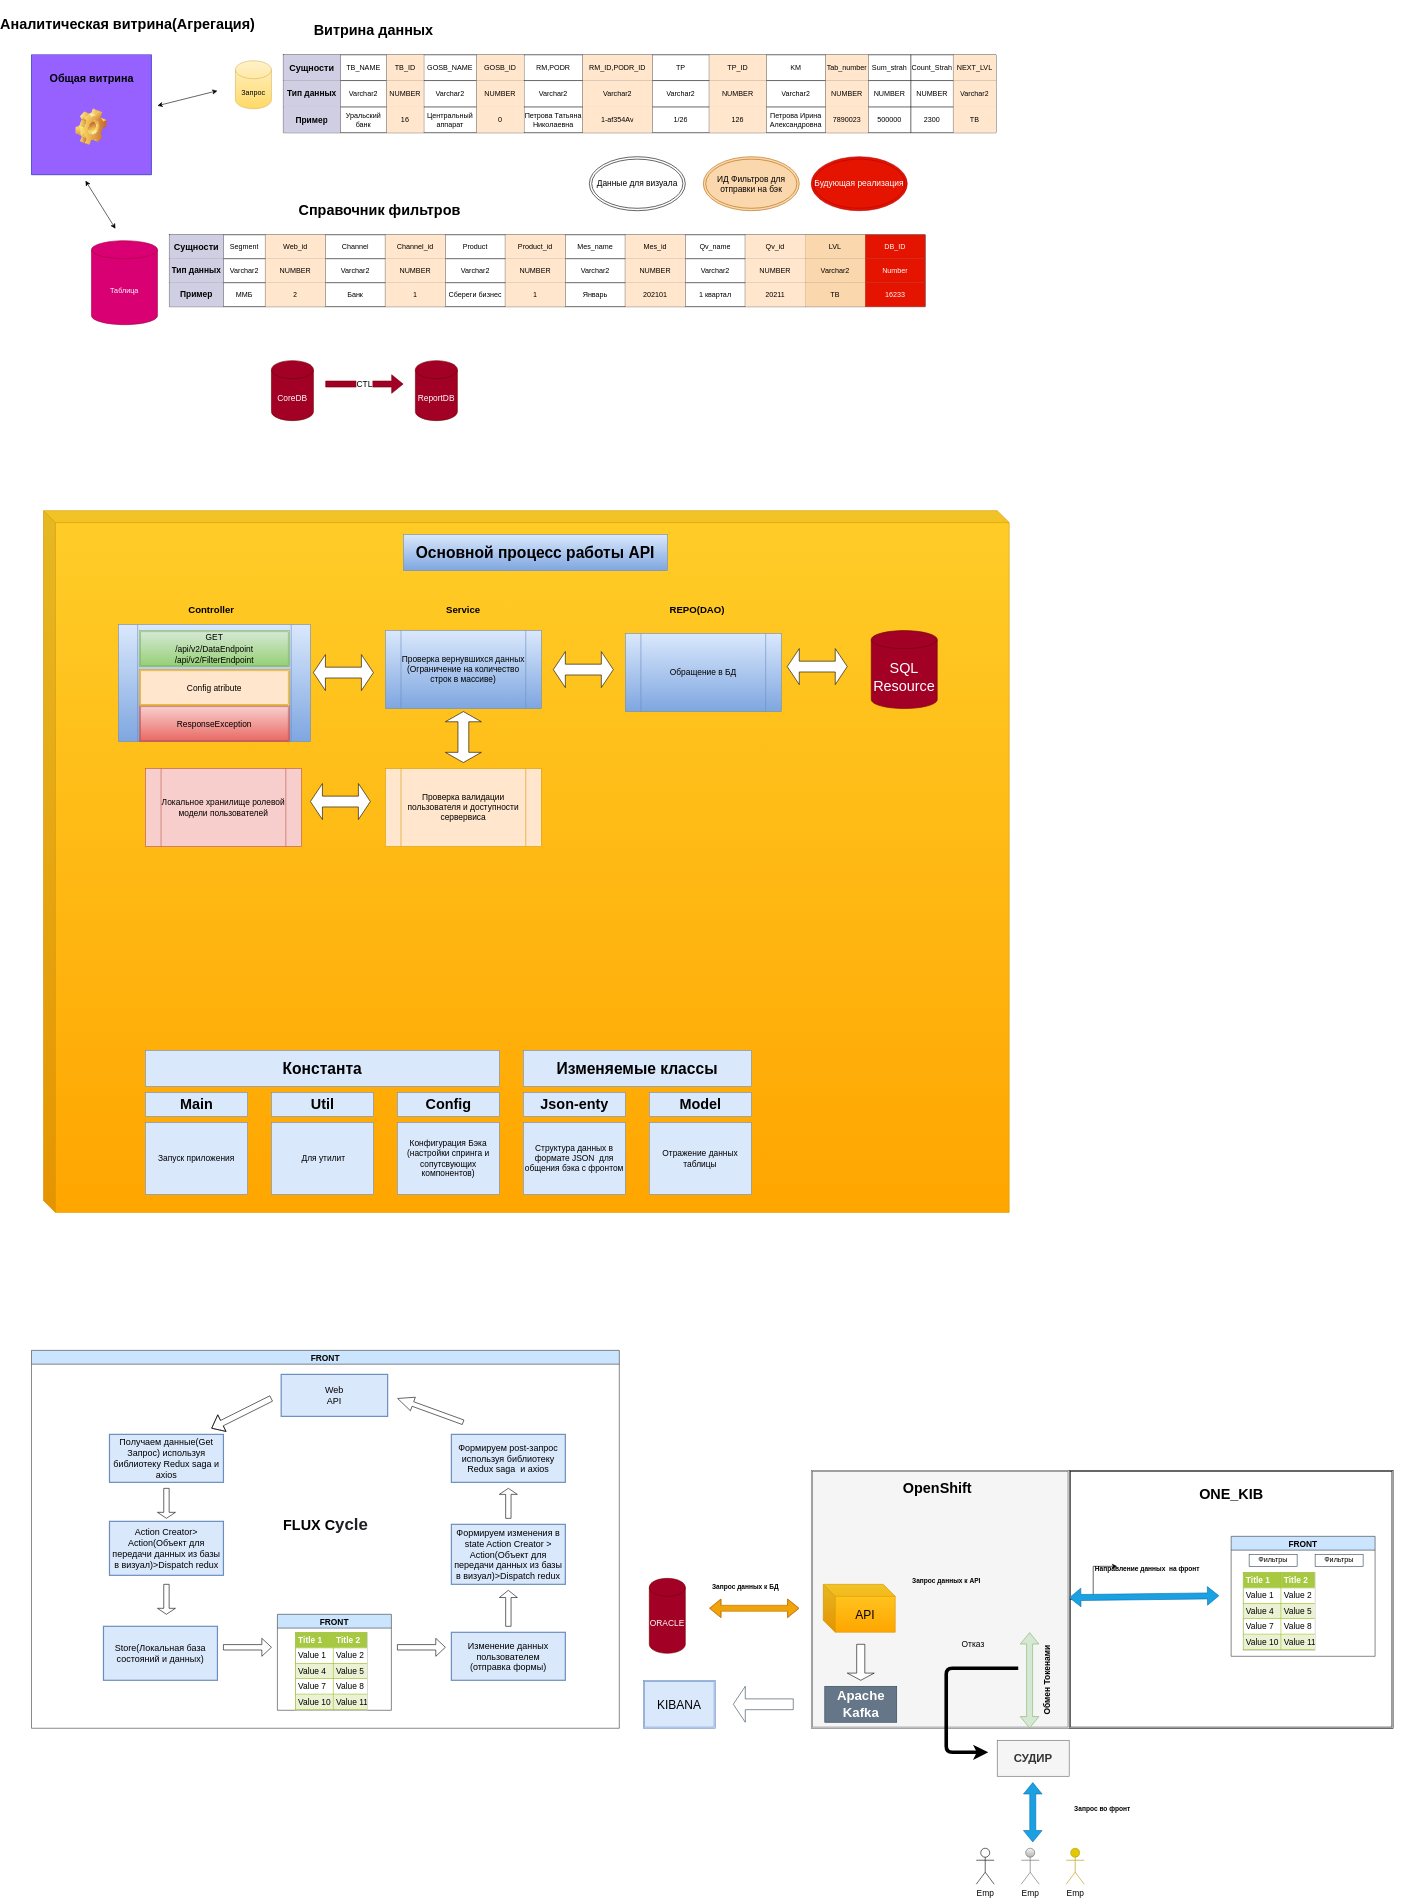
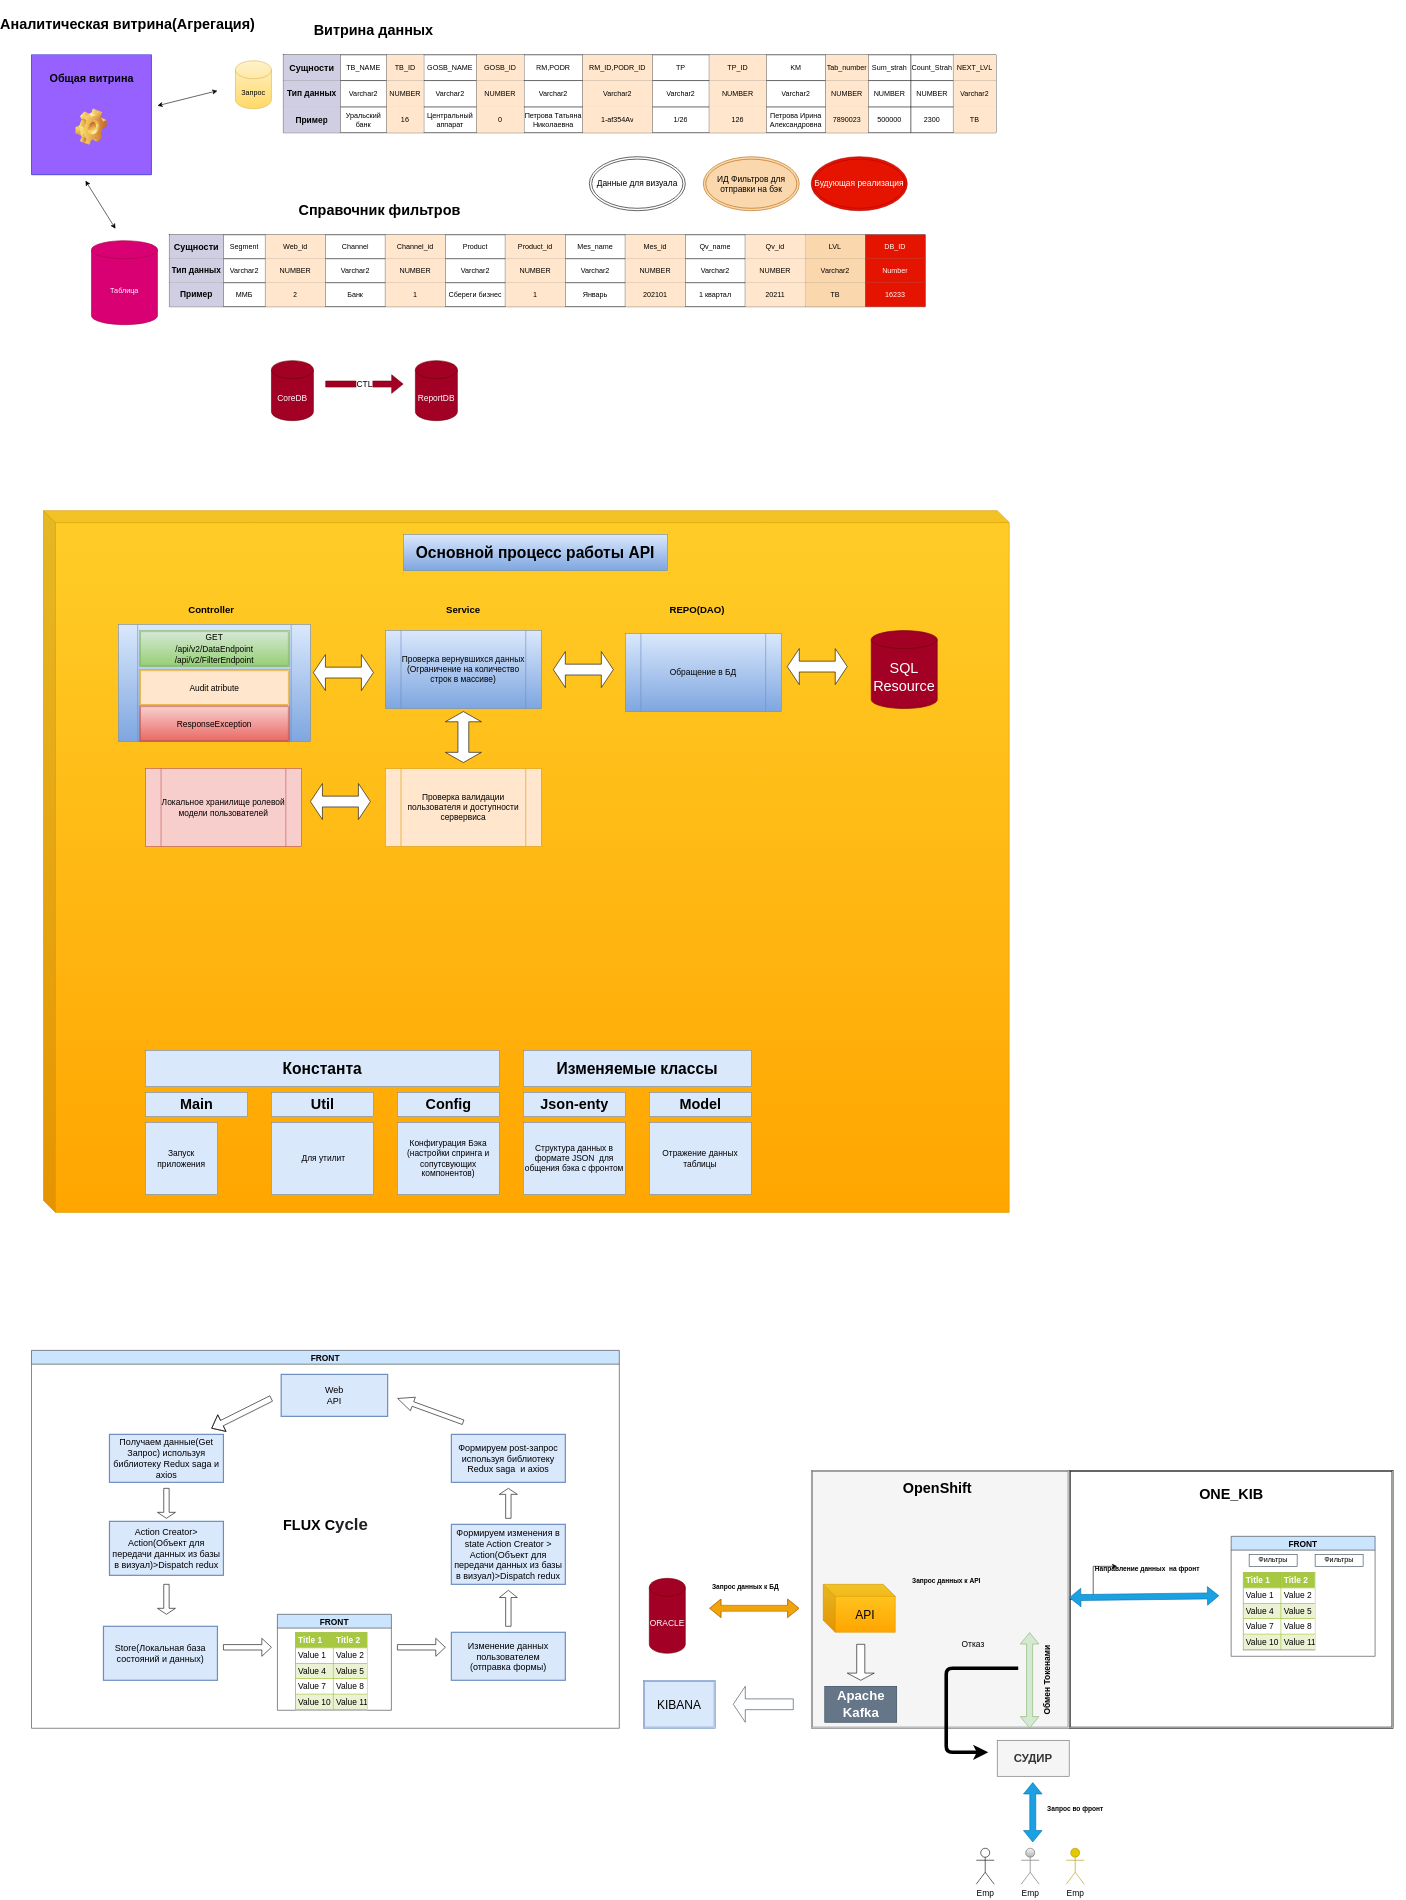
- <mxCell id="171" value="&lt;span style=&quot;font-size: 14px&quot;&gt;Config atribute&lt;br&gt;&lt;/span&gt;" style="shape=ext;double=1;rounded=0;whiteSpace=wrap;html=1;fontSize=16;fillColor=#ffe6cc;strokeColor=#d79b00;" parent="1" vertex="1"><mxGeometry x="200" y="1115" width="250" height="60" as="geometry" /></mxCell>
+ <mxCell id="171" value="&lt;span style=&quot;font-size: 14px&quot;&gt;Audit atribute&lt;br&gt;&lt;/span&gt;" style="shape=ext;double=1;rounded=0;whiteSpace=wrap;html=1;fontSize=16;fillColor=#ffe6cc;strokeColor=#d79b00;" parent="1" vertex="1"><mxGeometry x="200" y="1115" width="250" height="60" as="geometry" /></mxCell>
- <mxCell id="138" value="Запуск приложения" style="rounded=0;whiteSpace=wrap;html=1;fontSize=14;fillColor=#dae8fc;strokeColor=#6c8ebf;" parent="1" vertex="1"><mxGeometry x="210" y="1870" width="170" height="120" as="geometry" /></mxCell>
+ <mxCell id="138" value="Запуск приложения" style="rounded=0;whiteSpace=wrap;html=1;fontSize=14;fillColor=#dae8fc;strokeColor=#6c8ebf;" parent="1" vertex="1"><mxGeometry x="210" y="1870" width="120" height="120" as="geometry" /></mxCell>
- <mxCell id="122" value="&lt;font style=&quot;font-size: 11px&quot;&gt;Запрос во фронт&lt;/font&gt;" style="text;strokeColor=none;fillColor=none;html=1;fontSize=24;fontStyle=1;verticalAlign=middle;align=center;" parent="1" vertex="1"><mxGeometry x="1755" y="2990" width="100" height="40" as="geometry" /></mxCell>
+ <mxCell id="122" value="&lt;font style=&quot;font-size: 11px&quot;&gt;Запрос во фронт&lt;/font&gt;" style="text;strokeColor=none;fillColor=none;html=1;fontSize=24;fontStyle=1;verticalAlign=middle;align=center;" parent="1" vertex="1"><mxGeometry x="1710" y="2990" width="100" height="40" as="geometry" /></mxCell>
